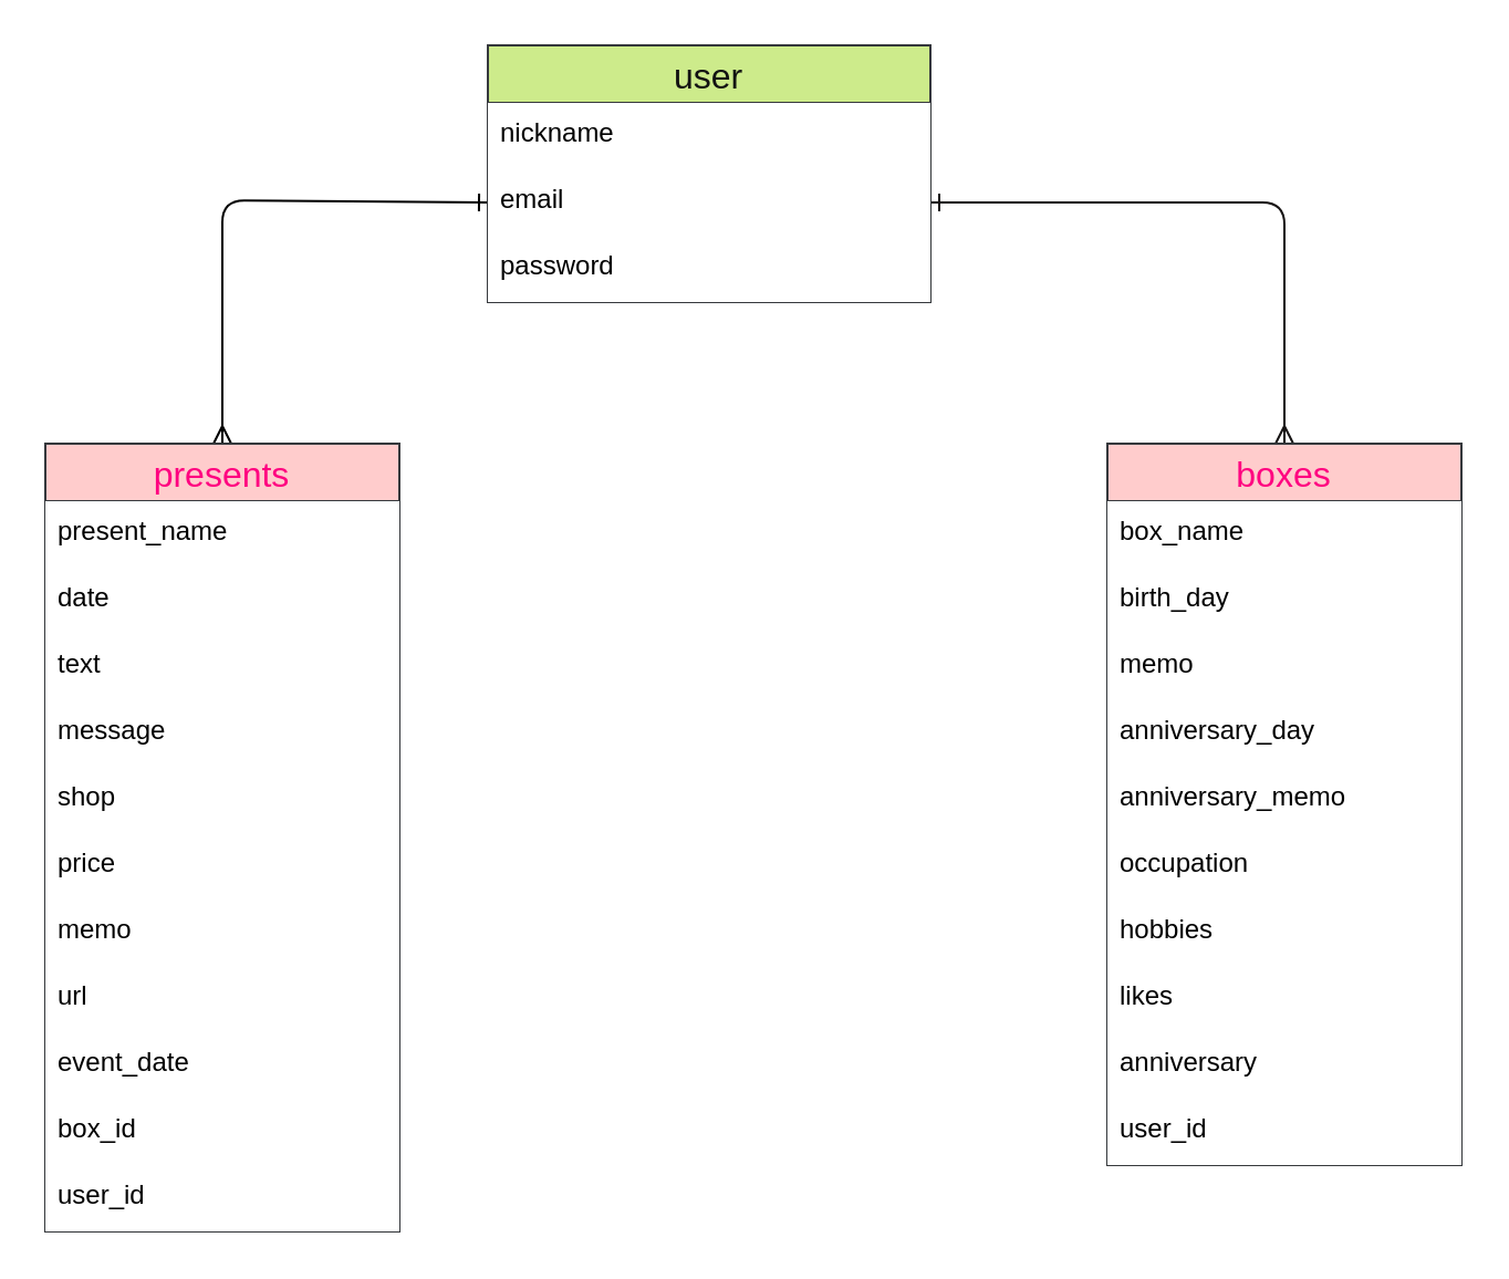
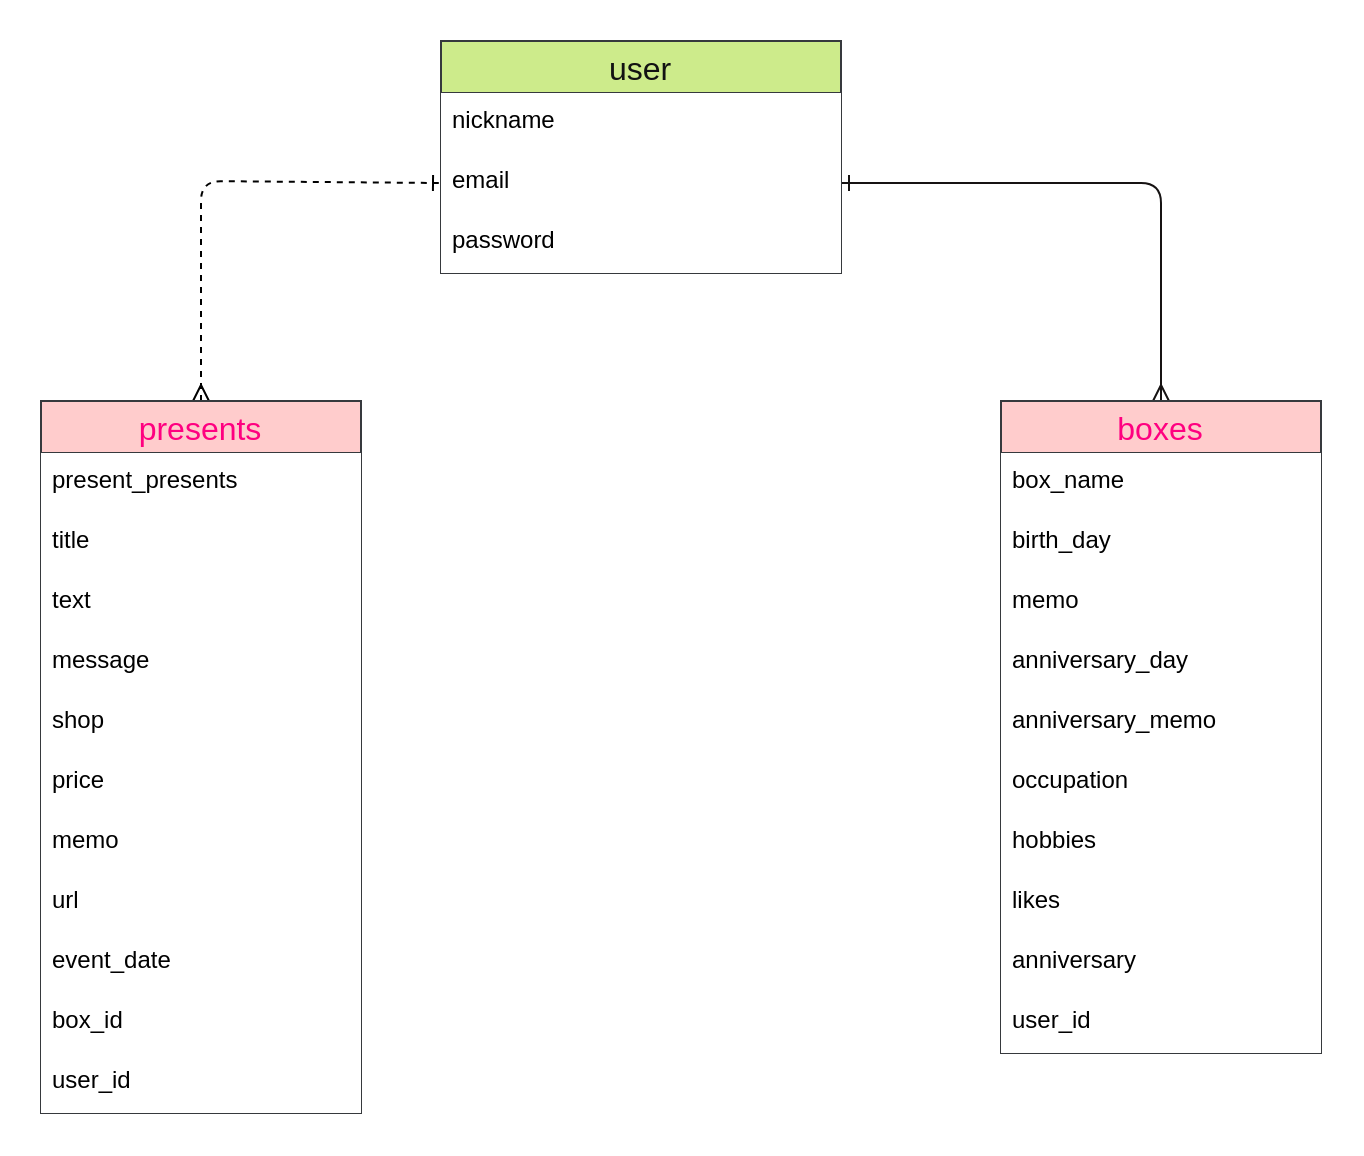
- <mxCell id="2" style="edgeStyle=none;html=1;exitX=0.5;exitY=0;exitDx=0;exitDy=0;entryX=0;entryY=0.5;entryDx=0;entryDy=0;fontSize=16;fontColor=#030303;startArrow=ERmany;startFill=0;endArrow=ERone;endFill=0;strokeColor=#000000;" parent="1" source="3" target="29" edge="1"><mxGeometry relative="1" as="geometry"><Array as="points"><mxPoint x="100" y="90" /></Array></mxGeometry></mxCell>
+ <mxCell id="2" style="edgeStyle=none;html=1;exitX=0.5;exitY=0;exitDx=0;exitDy=0;entryX=0;entryY=0.5;entryDx=0;entryDy=0;fontSize=16;fontColor=#030303;startArrow=ERmany;startFill=0;endArrow=ERone;endFill=0;strokeColor=#000000;dashed=1;" parent="1" source="3" target="29" edge="1"><mxGeometry relative="1" as="geometry"><Array as="points"><mxPoint x="100" y="90" /></Array></mxGeometry></mxCell>
- <mxCell id="4" value="present_name" style="text;strokeColor=none;fillColor=#FFFFFF;spacingLeft=4;spacingRight=4;overflow=hidden;rotatable=0;points=[[0,0.5],[1,0.5]];portConstraint=eastwest;fontSize=12;labelBackgroundColor=none;fontColor=#000000;" parent="3" vertex="1"><mxGeometry y="26" width="160" height="30" as="geometry" /></mxCell>
+ <mxCell id="4" value="present_presents" style="text;strokeColor=none;fillColor=#FFFFFF;spacingLeft=4;spacingRight=4;overflow=hidden;rotatable=0;points=[[0,0.5],[1,0.5]];portConstraint=eastwest;fontSize=12;labelBackgroundColor=none;fontColor=#000000;" parent="3" vertex="1"><mxGeometry y="26" width="160" height="30" as="geometry" /></mxCell>
- <mxCell id="5" value="date" style="text;strokeColor=none;fillColor=#FFFFFF;spacingLeft=4;spacingRight=4;overflow=hidden;rotatable=0;points=[[0,0.5],[1,0.5]];portConstraint=eastwest;fontSize=12;fontColor=#000000;labelBackgroundColor=none;" parent="3" vertex="1"><mxGeometry y="56" width="160" height="30" as="geometry" /></mxCell>
+ <mxCell id="5" value="title" style="text;strokeColor=none;fillColor=#FFFFFF;spacingLeft=4;spacingRight=4;overflow=hidden;rotatable=0;points=[[0,0.5],[1,0.5]];portConstraint=eastwest;fontSize=12;fontColor=#000000;labelBackgroundColor=none;" parent="3" vertex="1"><mxGeometry y="56" width="160" height="30" as="geometry" /></mxCell>
